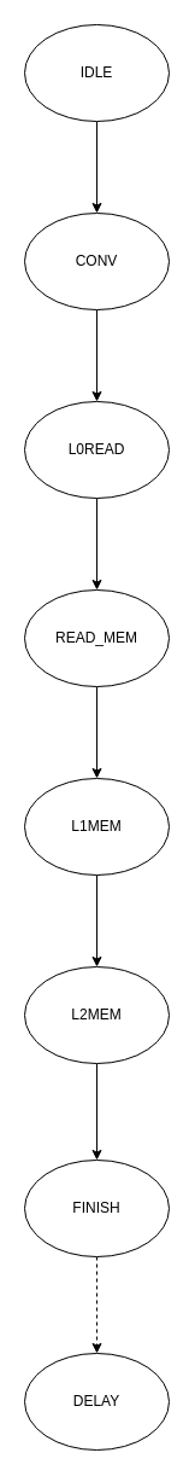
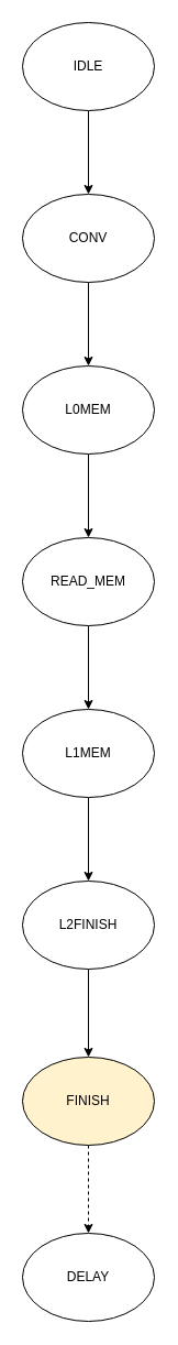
- <mxCell id="7" value="L0READ" style="ellipse;whiteSpace=wrap;html=1;" vertex="1" parent="1"><mxGeometry x="20" y="332" width="120" height="80" as="geometry" /></mxCell>
+ <mxCell id="7" value="L0MEM" style="ellipse;whiteSpace=wrap;html=1;" vertex="1" parent="1"><mxGeometry x="20" y="332" width="120" height="80" as="geometry" /></mxCell>
- <mxCell id="13" value="L2MEM" style="ellipse;whiteSpace=wrap;html=1;" vertex="1" parent="1"><mxGeometry x="20" y="800" width="120" height="80" as="geometry" /></mxCell>
+ <mxCell id="13" value="L2FINISH" style="ellipse;whiteSpace=wrap;html=1;" vertex="1" parent="1"><mxGeometry x="20" y="800" width="120" height="80" as="geometry" /></mxCell>
- <mxCell id="15" value="FINISH" style="ellipse;whiteSpace=wrap;html=1;" vertex="1" parent="1"><mxGeometry x="20" y="960" width="120" height="80" as="geometry" /></mxCell>
+ <mxCell id="15" value="FINISH" style="ellipse;whiteSpace=wrap;html=1;fillColor=#fff2cc;" vertex="1" parent="1"><mxGeometry x="20" y="960" width="120" height="80" as="geometry" /></mxCell>
